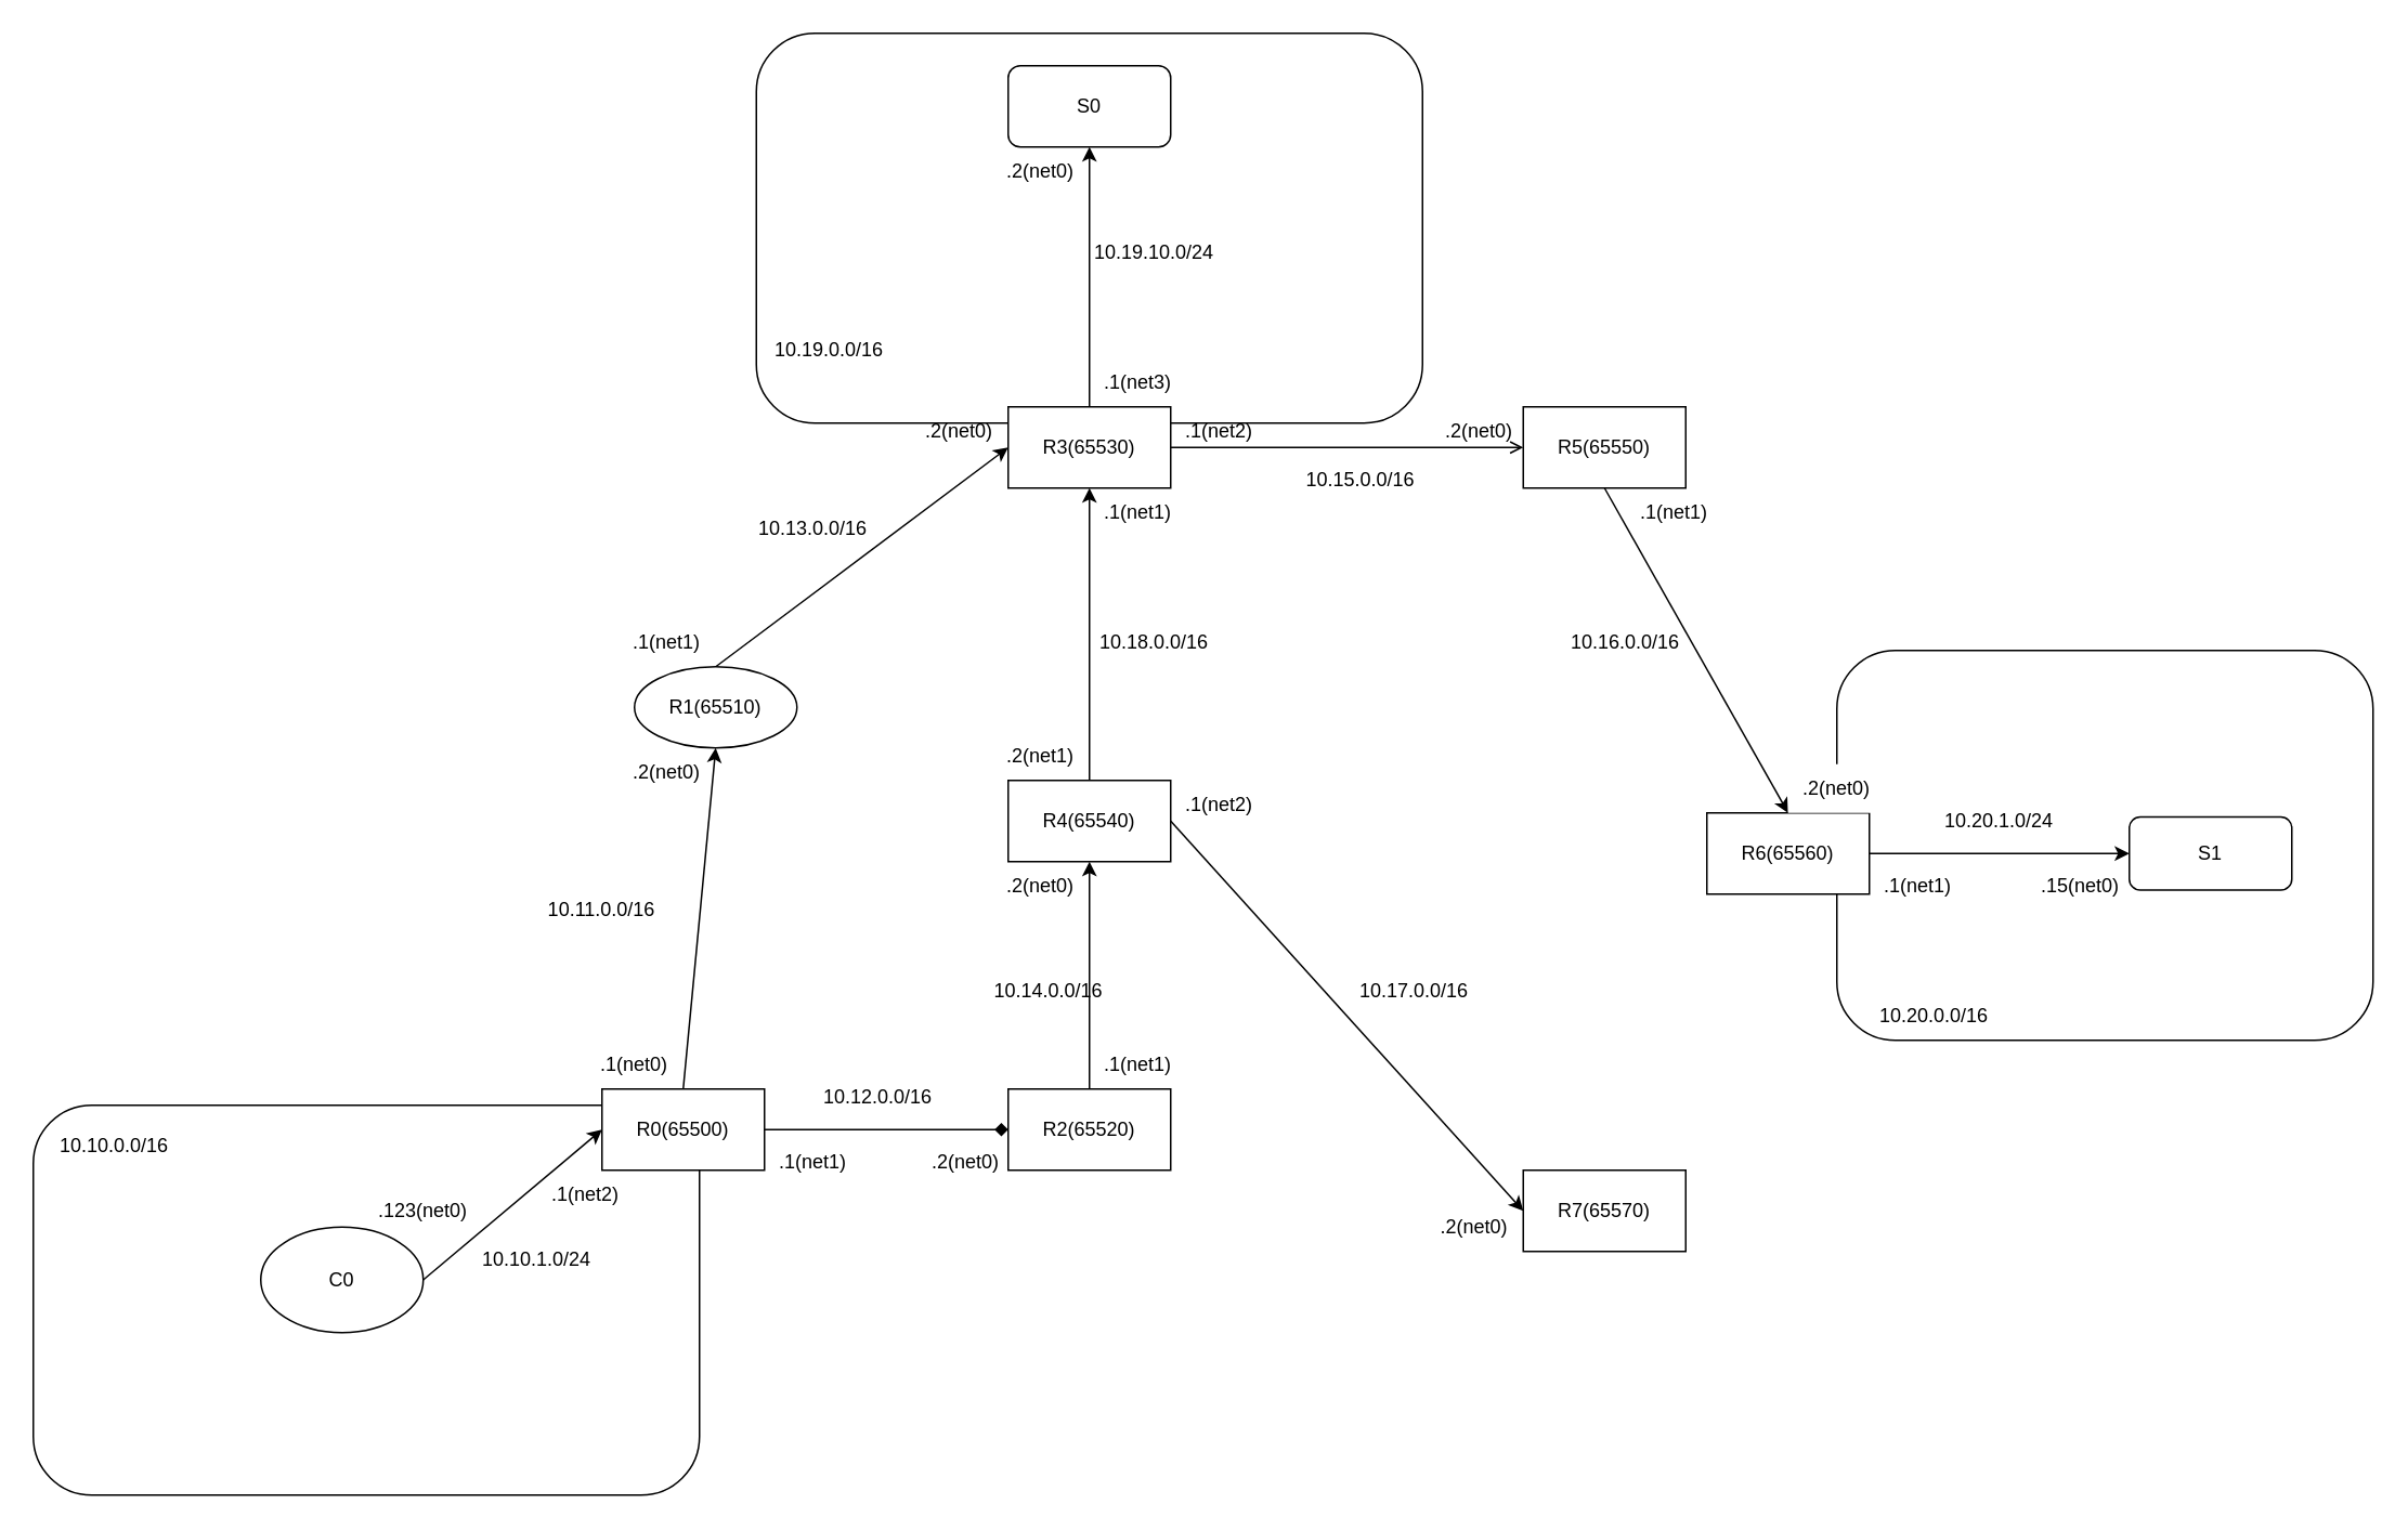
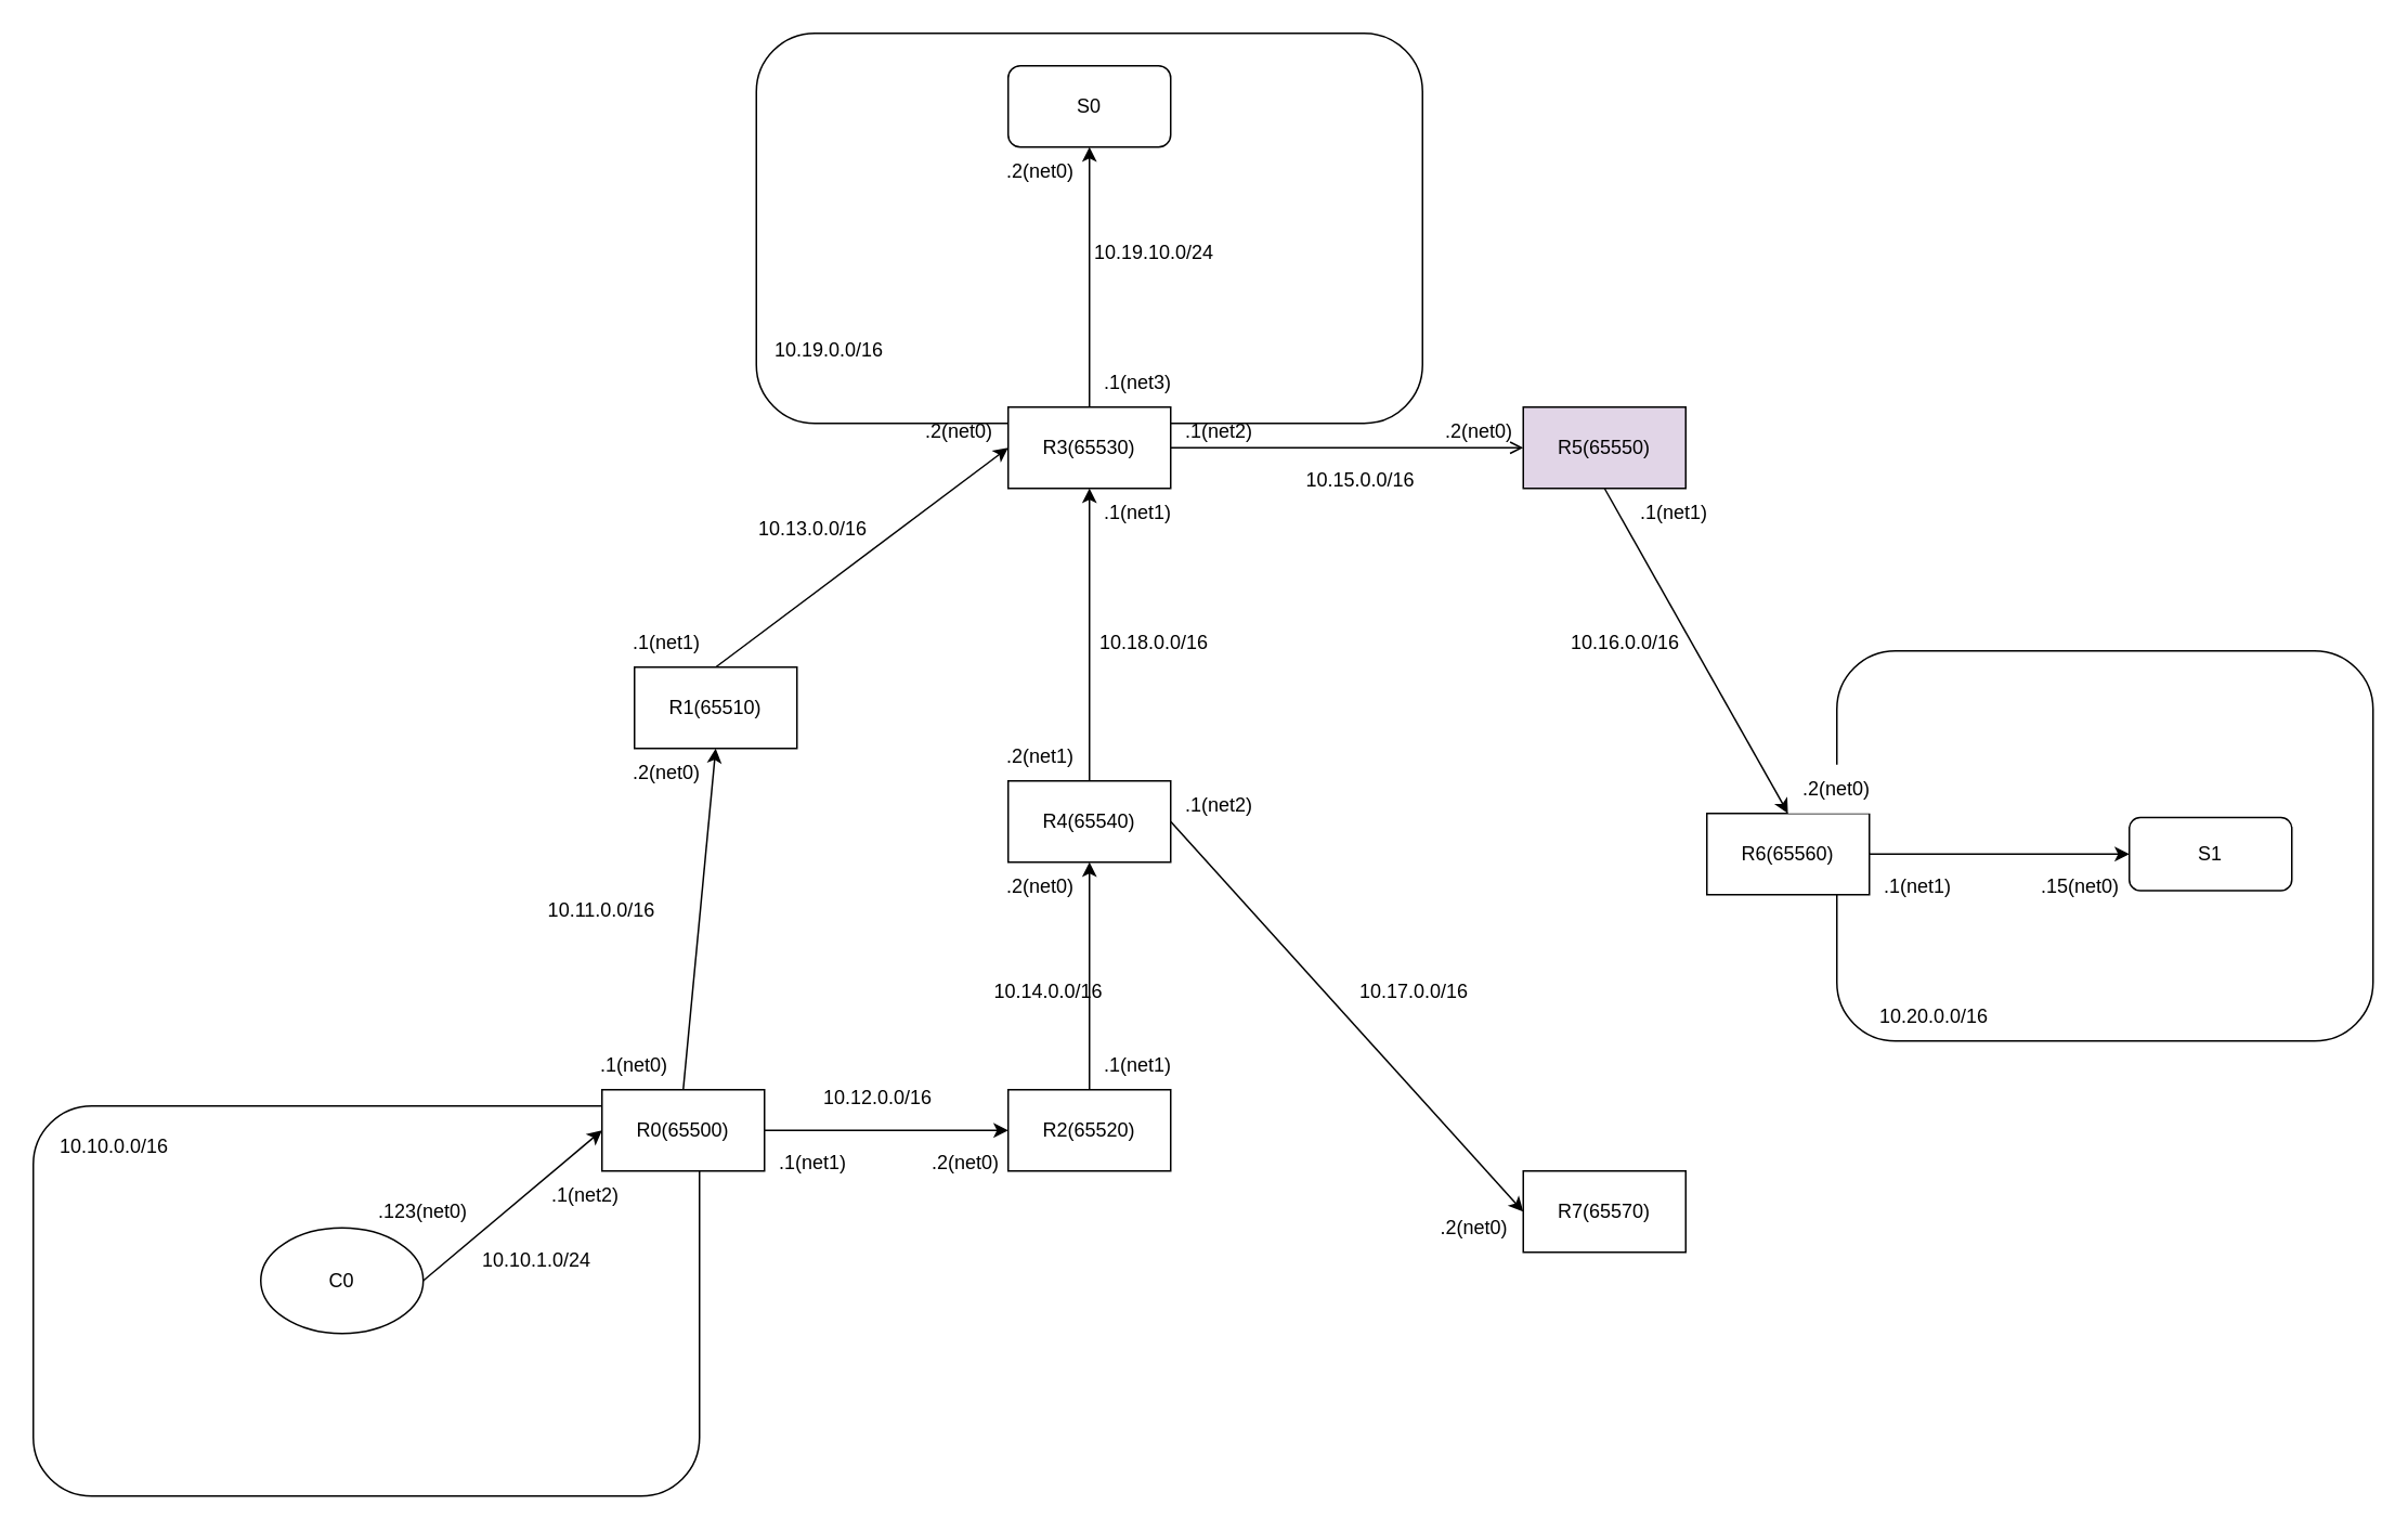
- <mxCell id="22" value="R5(65550)" style="rounded=0;whiteSpace=wrap;html=1;" parent="1" vertex="1"><mxGeometry x="937" width="100" height="50" as="geometry" y="250" /></mxCell>
+ <mxCell id="22" value="R5(65550)" style="rounded=0;whiteSpace=wrap;html=1;fillColor=#e1d5e7;" parent="1" vertex="1"><mxGeometry x="937" width="100" height="50" as="geometry" y="250" /></mxCell>
- <mxCell id="12" value="R1(65510)" style="ellipse;whiteSpace=wrap;html=1;" parent="1" vertex="1"><mxGeometry x="390" y="410" width="100" height="50" as="geometry" /></mxCell>
+ <mxCell id="12" value="R1(65510)" style="rounded=0;whiteSpace=wrap;html=1;" parent="1" vertex="1"><mxGeometry x="390" y="410" width="100" height="50" as="geometry" /></mxCell>
- <mxCell id="58" value="10.20.1.0/24" style="text;html=1;strokeColor=none;fillColor=none;align=center;verticalAlign=middle;whiteSpace=wrap;rounded=0;" parent="1" vertex="1"><mxGeometry x="1190" y="490" width="80" height="30" as="geometry" /></mxCell>
- <mxCell id="17" style="edgeStyle=none;html=1;exitX=1;exitY=0.5;exitDx=0;exitDy=0;entryX=0;entryY=0.5;entryDx=0;entryDy=0;endArrow=diamond;" parent="1" source="18" target="14" edge="1"><mxGeometry relative="1" as="geometry" /></mxCell>
+ <mxCell id="17" style="edgeStyle=none;html=1;exitX=1;exitY=0.5;exitDx=0;exitDy=0;entryX=0;entryY=0.5;entryDx=0;entryDy=0;" parent="1" source="18" target="14" edge="1"><mxGeometry relative="1" as="geometry" /></mxCell>
